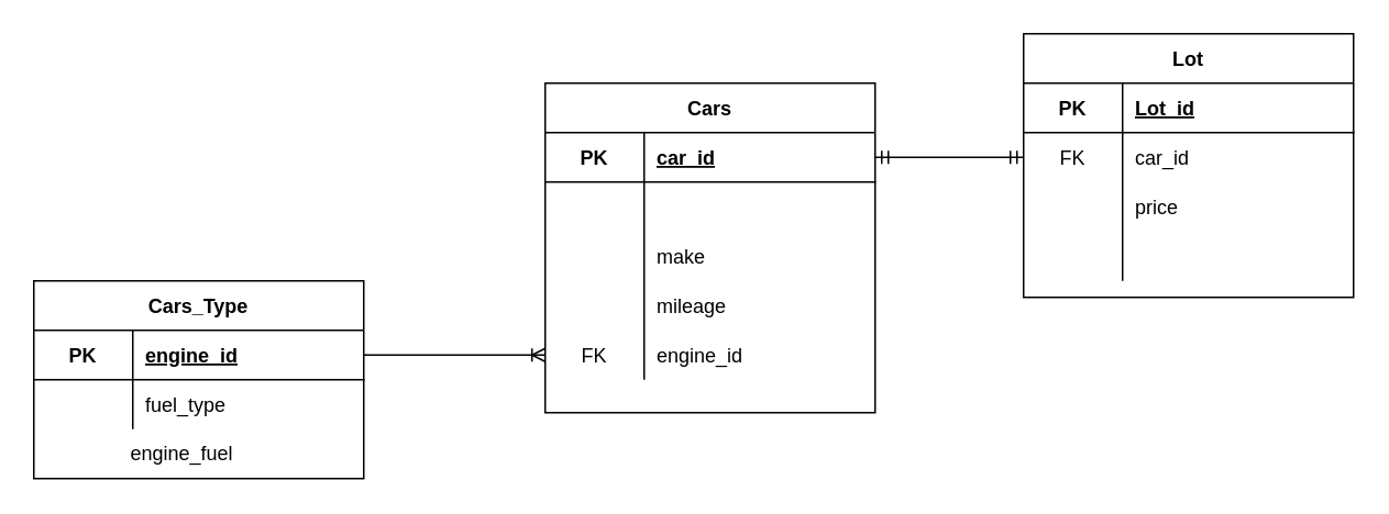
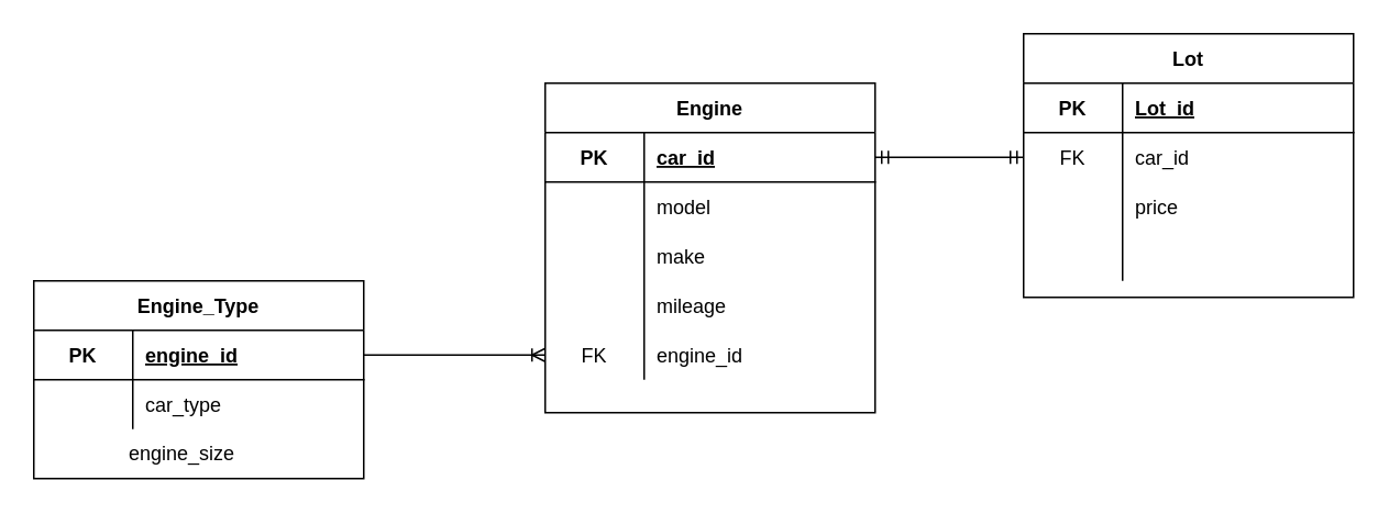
- <mxCell id="2" value="Cars" style="shape=table;startSize=30;container=1;collapsible=1;childLayout=tableLayout;fixedRows=1;rowLines=0;fontStyle=1;align=center;resizeLast=1;" parent="1" vertex="1"><mxGeometry x="330" y="50" width="200" height="200" as="geometry" /></mxCell>
+ <mxCell id="2" value="Engine" style="shape=table;startSize=30;container=1;collapsible=1;childLayout=tableLayout;fixedRows=1;rowLines=0;fontStyle=1;align=center;resizeLast=1;" parent="1" vertex="1"><mxGeometry x="330" y="50" width="200" height="200" as="geometry" /></mxCell>
+ <mxCell id="8" value="model" style="shape=partialRectangle;connectable=0;fillColor=none;top=0;left=0;bottom=0;right=0;align=left;spacingLeft=6;overflow=hidden;" parent="6" vertex="1"><mxGeometry x="60" width="140" height="30" as="geometry"><mxRectangle width="140" height="30" as="alternateBounds" /></mxGeometry></mxCell>
- <mxCell id="31" value="Cars_Type" style="shape=table;startSize=30;container=1;collapsible=1;childLayout=tableLayout;fixedRows=1;rowLines=0;fontStyle=1;align=center;resizeLast=1;" parent="1" vertex="1"><mxGeometry x="20" y="170" width="200" height="120" as="geometry" /></mxCell>
+ <mxCell id="31" value="Engine_Type" style="shape=table;startSize=30;container=1;collapsible=1;childLayout=tableLayout;fixedRows=1;rowLines=0;fontStyle=1;align=center;resizeLast=1;" parent="1" vertex="1"><mxGeometry x="20" y="170" width="200" height="120" as="geometry" /></mxCell>
- <mxCell id="37" value="fuel_type" style="shape=partialRectangle;connectable=0;fillColor=none;top=0;left=0;bottom=0;right=0;align=left;spacingLeft=6;overflow=hidden;" parent="35" vertex="1"><mxGeometry x="60" width="140" height="30" as="geometry"><mxRectangle width="140" height="30" as="alternateBounds" /></mxGeometry></mxCell>
+ <mxCell id="37" value="car_type" style="shape=partialRectangle;connectable=0;fillColor=none;top=0;left=0;bottom=0;right=0;align=left;spacingLeft=6;overflow=hidden;" parent="35" vertex="1"><mxGeometry x="60" width="140" height="30" as="geometry"><mxRectangle width="140" height="30" as="alternateBounds" /></mxGeometry></mxCell>
- <mxCell id="40" value="engine_fuel" style="text;html=1;strokeColor=none;fillColor=none;align=center;verticalAlign=middle;whiteSpace=wrap;rounded=0;" vertex="1" parent="1"><mxGeometry x="80" y="260" width="60" height="30" as="geometry" /></mxCell>
+ <mxCell id="40" value="engine_size" style="text;html=1;strokeColor=none;fillColor=none;align=center;verticalAlign=middle;whiteSpace=wrap;rounded=0;" vertex="1" parent="1"><mxGeometry x="80" y="260" width="60" height="30" as="geometry" /></mxCell>
